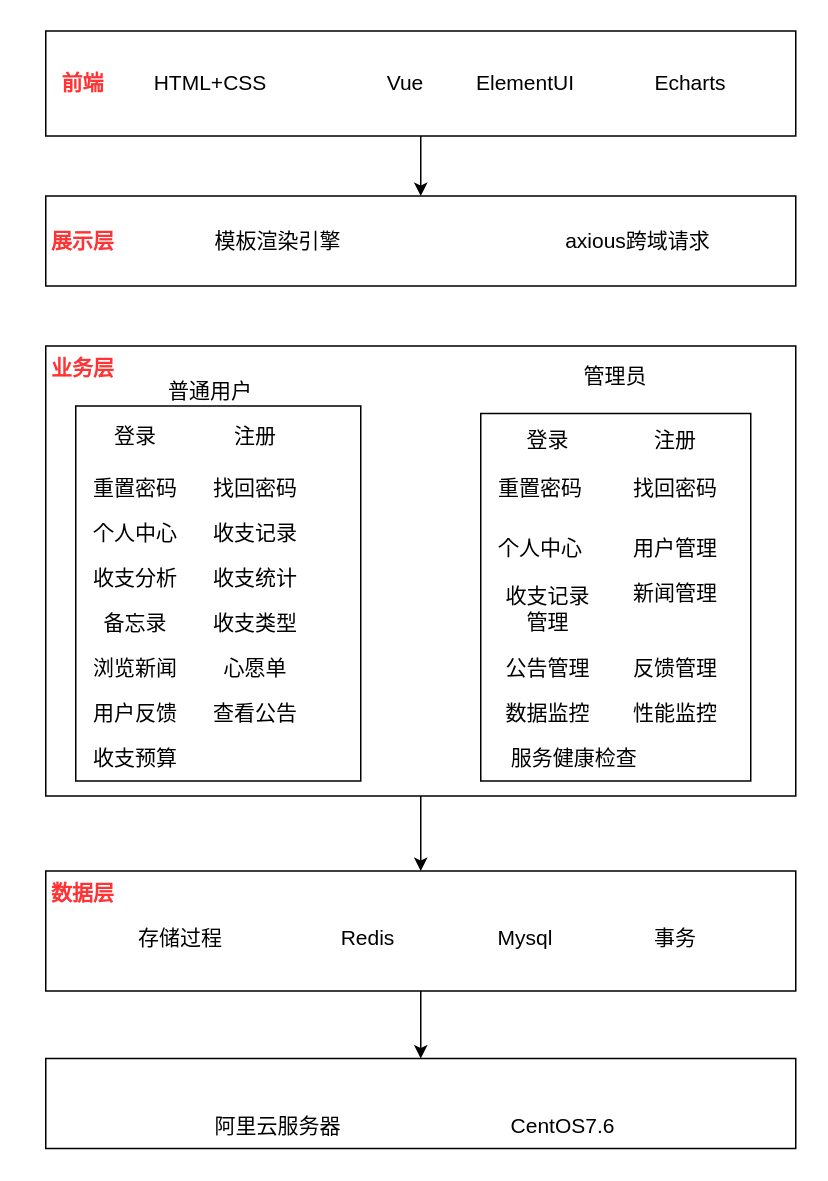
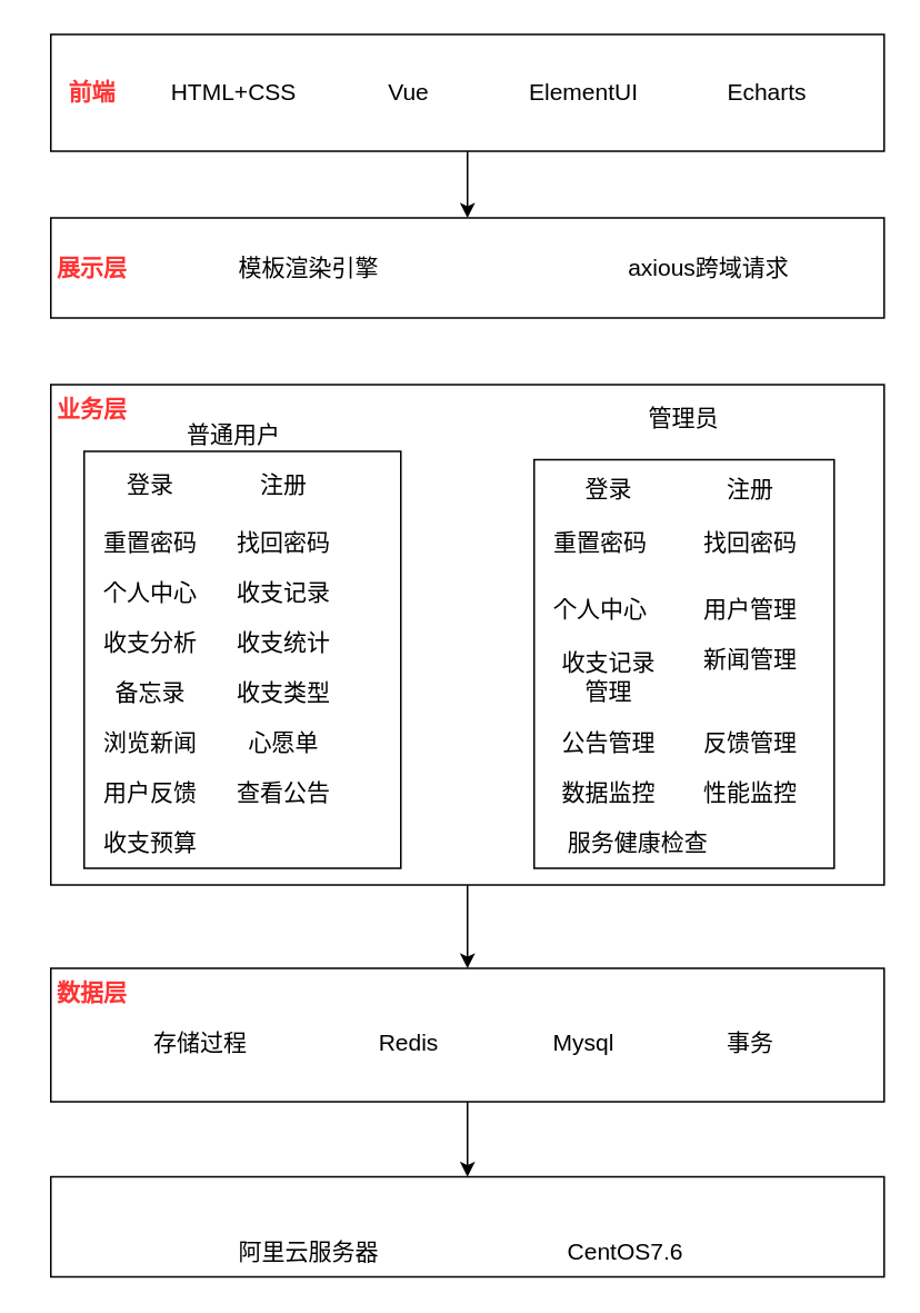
- <mxCell id="5" value="&lt;font color=&quot;#000000&quot;&gt;Vue&lt;/font&gt;" style="text;html=1;strokeColor=none;fillColor=none;align=center;verticalAlign=middle;whiteSpace=wrap;rounded=0;fontSize=14;fontColor=#FF3333;" parent="1" vertex="1"><mxGeometry x="240" y="40" width="60" height="30" as="geometry" /></mxCell>
+ <mxCell id="5" value="&lt;font color=&quot;#000000&quot;&gt;Vue&lt;/font&gt;" style="text;html=1;strokeColor=none;fillColor=none;align=center;verticalAlign=middle;whiteSpace=wrap;rounded=0;fontSize=14;fontColor=#FF3333;" parent="1" vertex="1"><mxGeometry x="215" y="40" width="60" height="30" as="geometry" /></mxCell>
